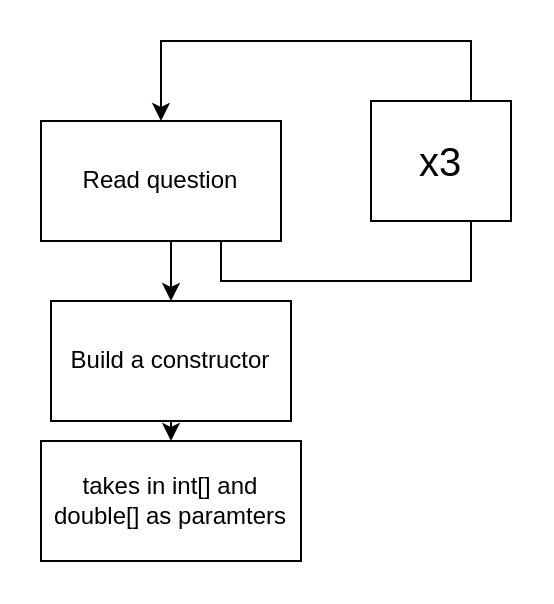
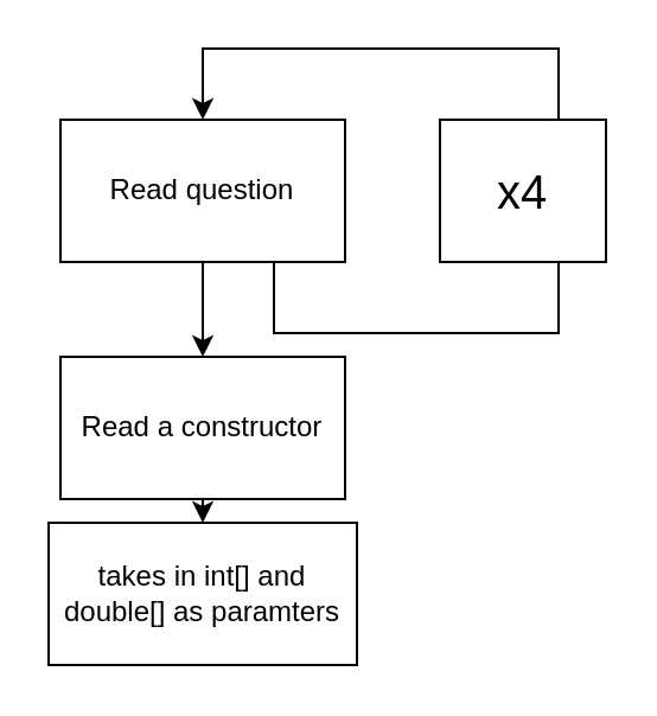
- <mxCell id="5" value="x3" style="rounded=0;whiteSpace=wrap;html=1;fontSize=20;" vertex="1" parent="1"><mxGeometry x="185" y="50" width="70" height="60" as="geometry" /></mxCell>
+ <mxCell id="5" value="x4" style="rounded=0;whiteSpace=wrap;html=1;fontSize=20;" vertex="1" parent="1"><mxGeometry x="185" y="50" width="70" height="60" as="geometry" /></mxCell>
- <mxCell id="4" value="Read question" style="rounded=0;whiteSpace=wrap;html=1;" vertex="1" parent="1"><mxGeometry x="20" y="60" width="120" height="60" as="geometry" /></mxCell>
+ <mxCell id="4" value="Read question" style="rounded=0;whiteSpace=wrap;html=1;" vertex="1" parent="1"><mxGeometry x="25" y="50" width="120" height="60" as="geometry" /></mxCell>
- <mxCell id="7" value="Build a constructor" style="rounded=0;whiteSpace=wrap;html=1;" vertex="1" parent="1"><mxGeometry x="25" y="150" width="120" height="60" as="geometry" /></mxCell>
+ <mxCell id="7" value="Read a constructor" style="rounded=0;whiteSpace=wrap;html=1;" vertex="1" parent="1"><mxGeometry x="25" y="150" width="120" height="60" as="geometry" /></mxCell>
